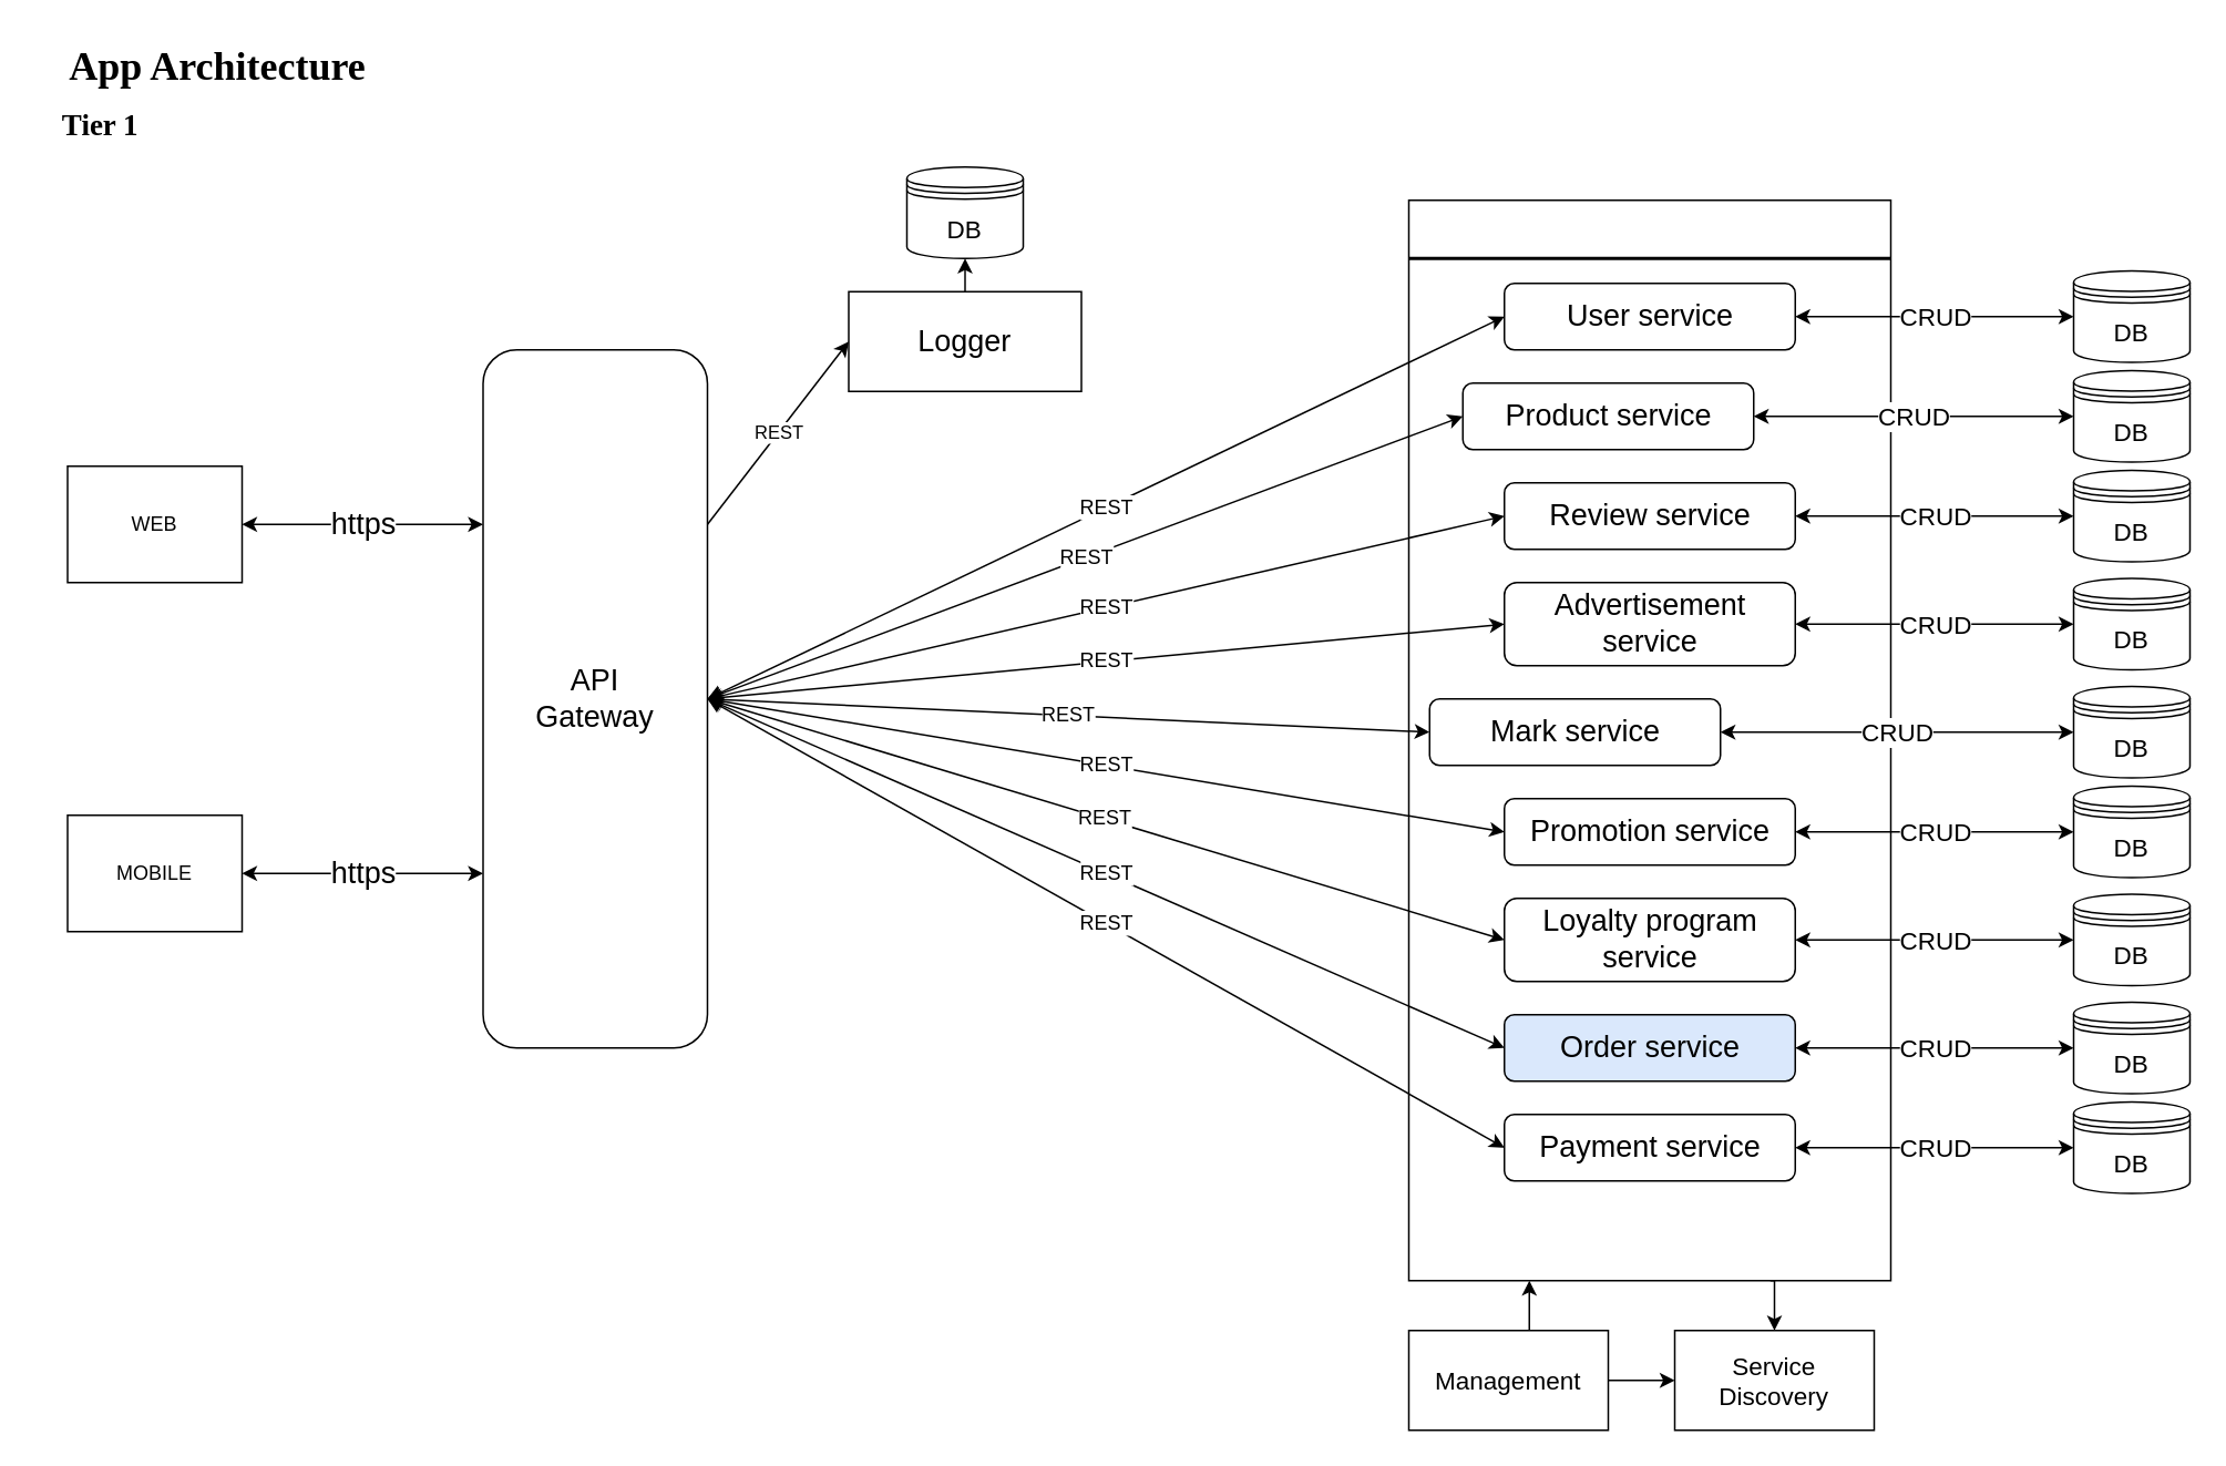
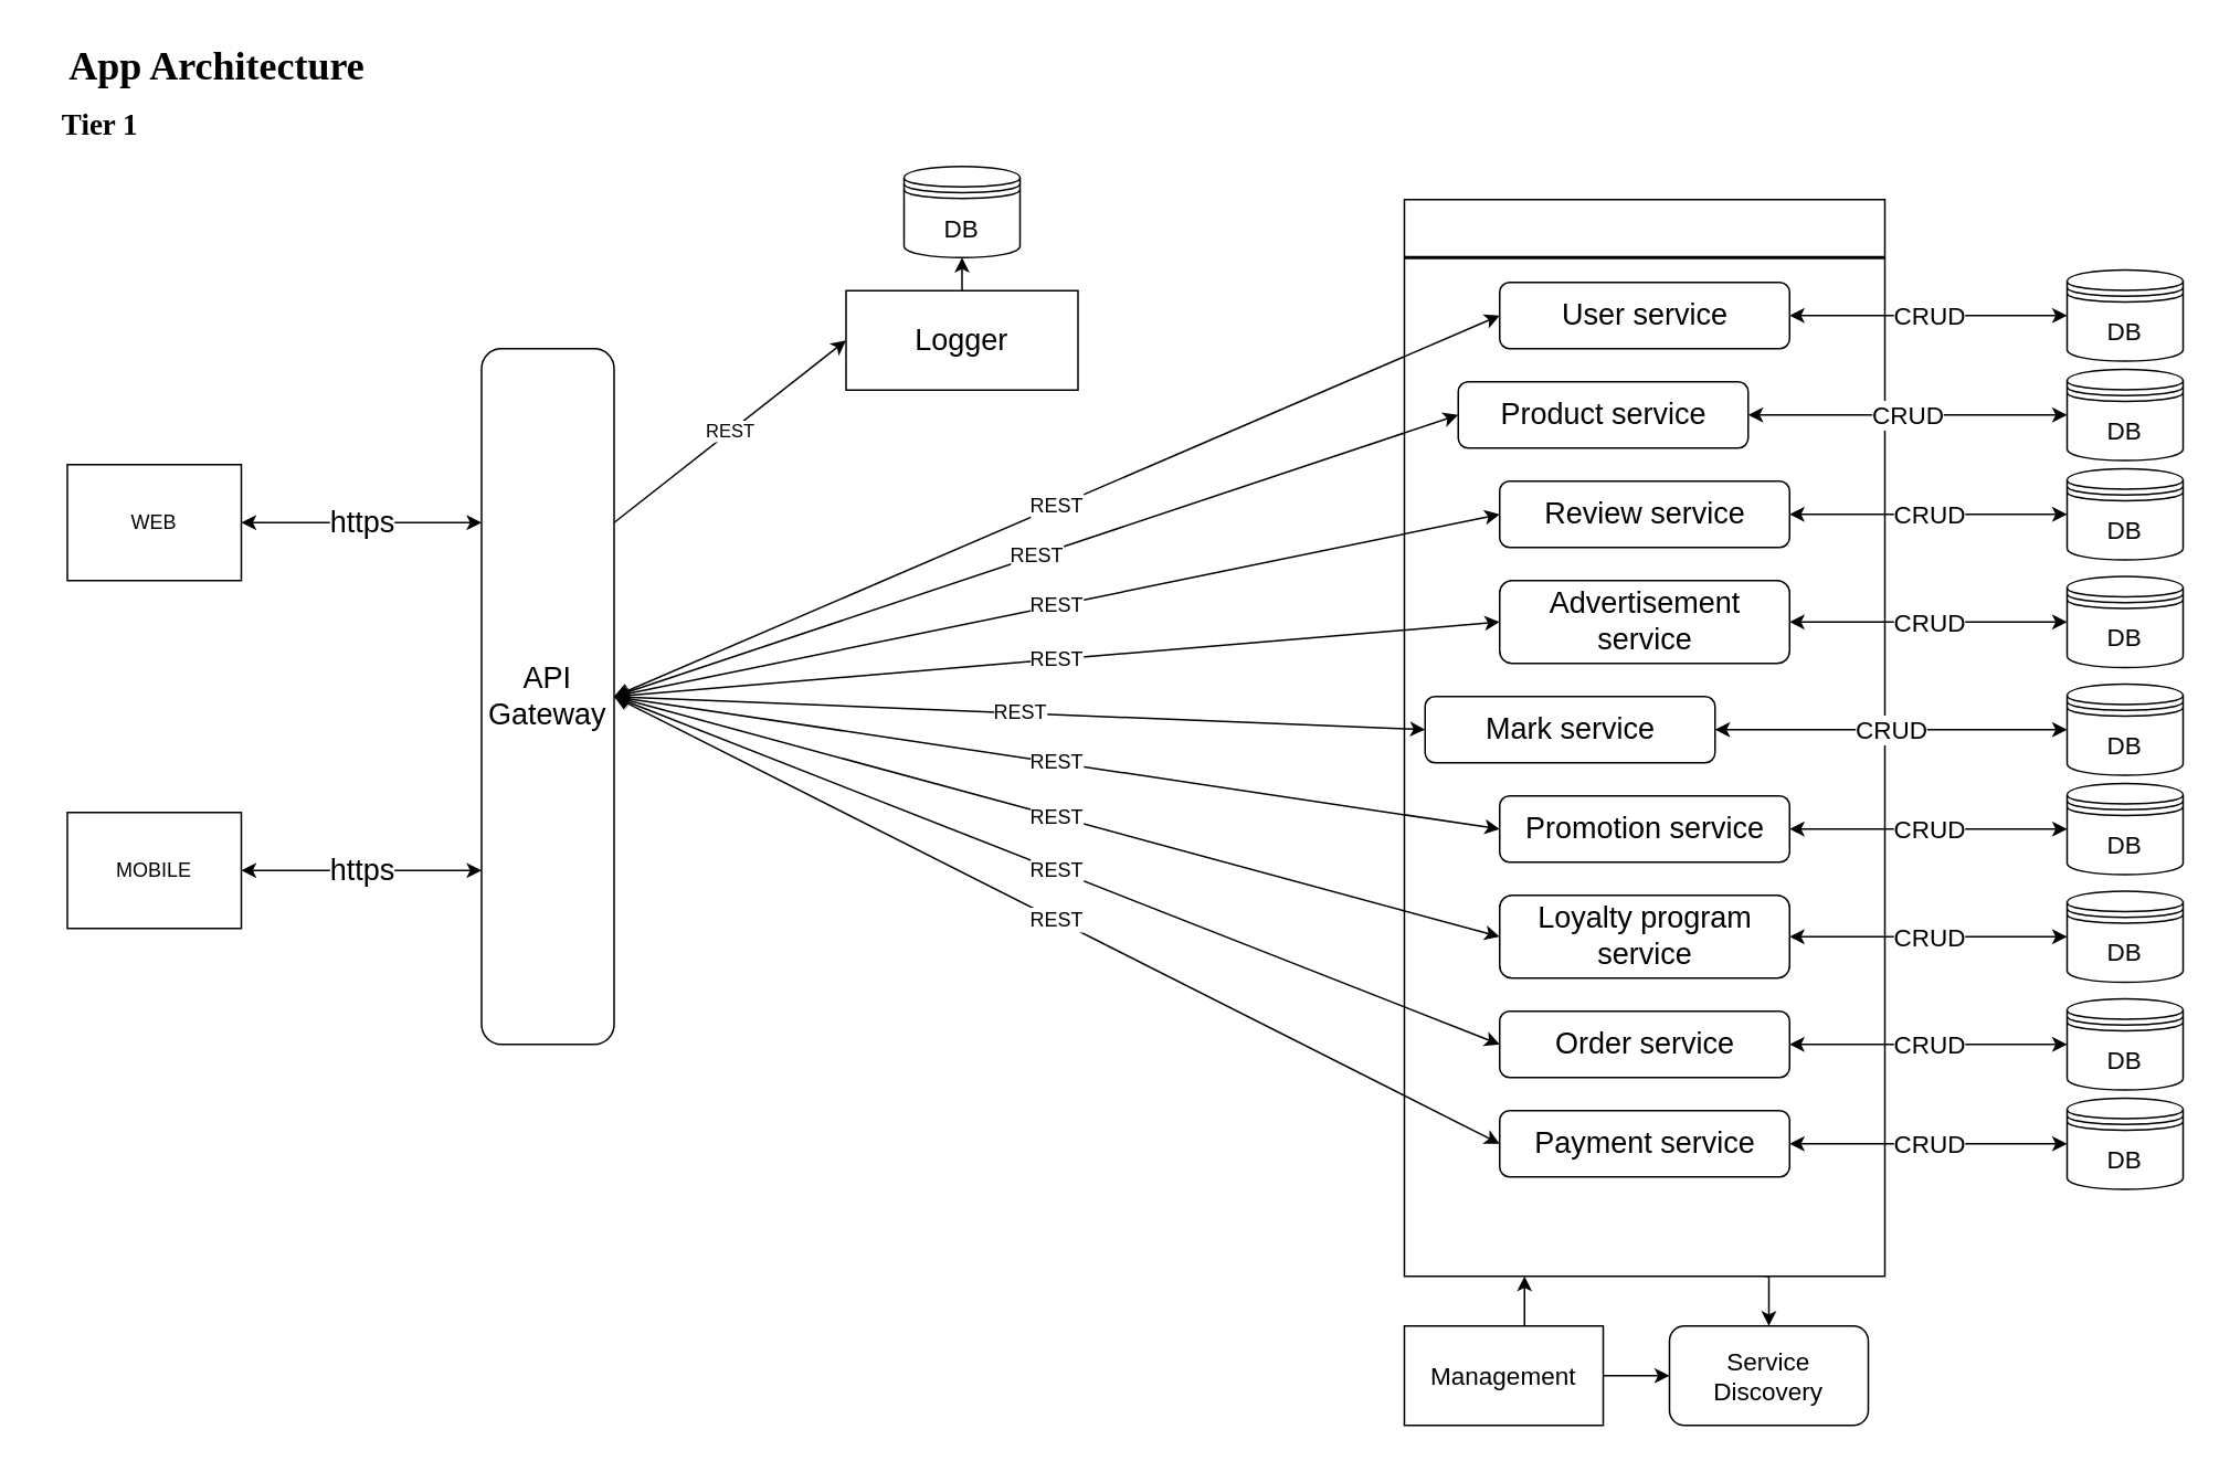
- <mxCell id="4" value="API&lt;br&gt;Gateway" style="rounded=1;whiteSpace=wrap;html=1;fontSize=18;" parent="1" vertex="1"><mxGeometry x="290" y="210" width="135" height="420" as="geometry" /></mxCell>
+ <mxCell id="4" value="API&lt;br&gt;Gateway" style="rounded=1;whiteSpace=wrap;html=1;fontSize=18;" parent="1" vertex="1"><mxGeometry x="290" y="210" width="80" height="420" as="geometry" /></mxCell>
- <mxCell id="26" value="Order service" style="rounded=1;whiteSpace=wrap;html=1;fontFamily=Helvetica;fontSize=18;fillColor=#dae8fc;" parent="1" vertex="1"><mxGeometry x="904.5" y="610" width="175" height="40" as="geometry" /></mxCell>
+ <mxCell id="26" value="Order service" style="rounded=1;whiteSpace=wrap;html=1;fontFamily=Helvetica;fontSize=18;" parent="1" vertex="1"><mxGeometry x="904.5" y="610" width="175" height="40" as="geometry" /></mxCell>
- <mxCell id="30" value="Service Discovery" style="rounded=0;whiteSpace=wrap;html=1;fontFamily=Helvetica;fontSize=15;" parent="1" vertex="1"><mxGeometry x="1007" y="800" width="120" height="60" as="geometry" /></mxCell>
+ <mxCell id="30" value="Service Discovery" style="whiteSpace=wrap;html=1;fontFamily=Helvetica;fontSize=15;rounded=1;" parent="1" vertex="1"><mxGeometry x="1007" y="800" width="120" height="60" as="geometry" /></mxCell>
